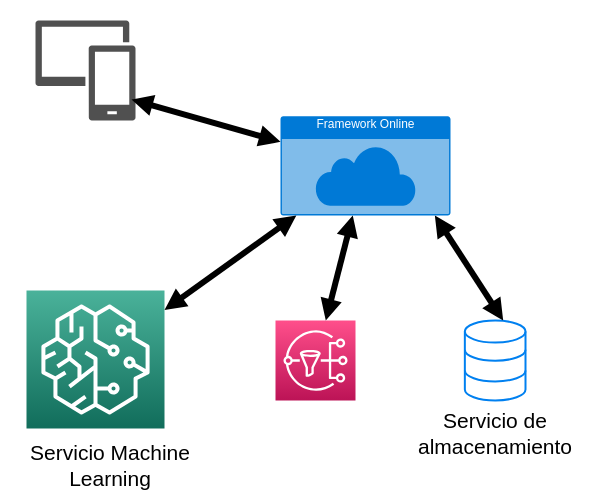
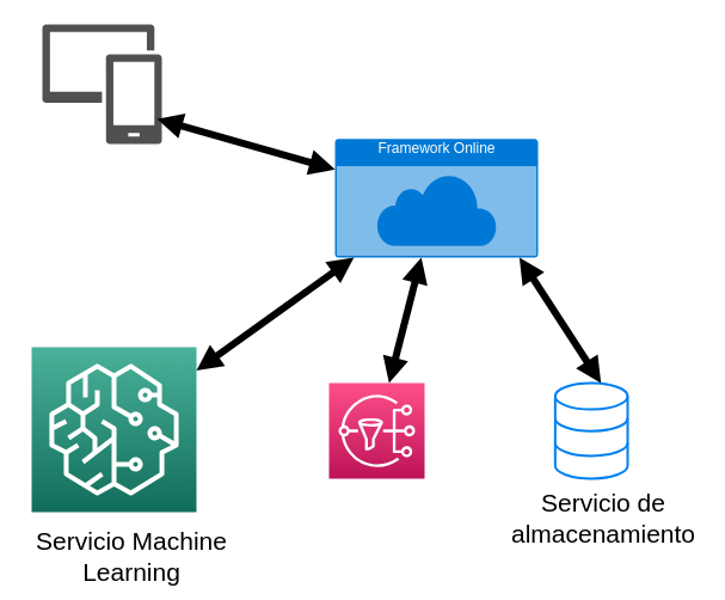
- <mxCell id="7" value="Servicio de almacenamiento" style="text;html=1;strokeColor=none;fillColor=none;align=center;verticalAlign=middle;whiteSpace=wrap;rounded=0;dashed=1;fontSize=21;" parent="1" vertex="1"><mxGeometry x="405" y="418" width="180" height="30" as="geometry" /></mxCell>
+ <mxCell id="7" value="Servicio de almacenamiento" style="text;html=1;strokeColor=none;fillColor=none;align=center;verticalAlign=middle;whiteSpace=wrap;rounded=0;dashed=1;fontSize=21;" parent="1" vertex="1"><mxGeometry x="415" y="418" width="180" height="30" as="geometry" /></mxCell>
